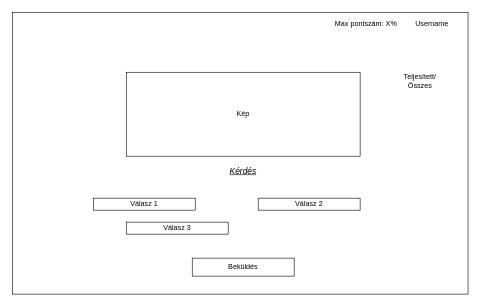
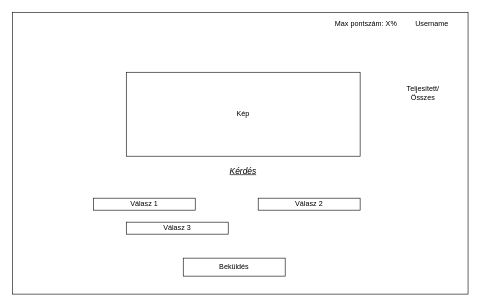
- <mxCell id="11" value="Teljesített/Összes" style="text;html=1;align=center;verticalAlign=middle;whiteSpace=wrap;rounded=0;" vertex="1" parent="1"><mxGeometry x="670" y="120" width="60" height="30" as="geometry" /></mxCell>
+ <mxCell id="11" value="Teljesített/Összes" style="text;html=1;align=center;verticalAlign=middle;whiteSpace=wrap;rounded=0;" vertex="1" parent="1"><mxGeometry x="675" y="140" width="60" height="30" as="geometry" /></mxCell>
- <mxCell id="10" value="Beküldés" style="rounded=0;whiteSpace=wrap;html=1;" parent="1" vertex="1"><mxGeometry x="320" y="430" width="170" height="30" as="geometry" /></mxCell>
+ <mxCell id="10" value="Beküldés" style="rounded=0;whiteSpace=wrap;html=1;" parent="1" vertex="1"><mxGeometry x="305" y="430" width="170" height="30" as="geometry" /></mxCell>
